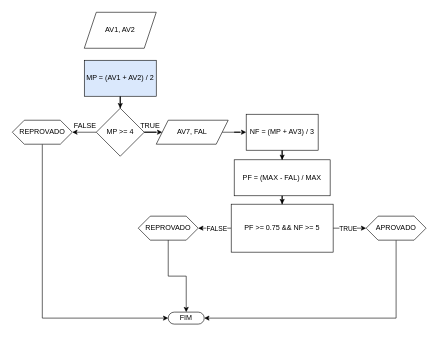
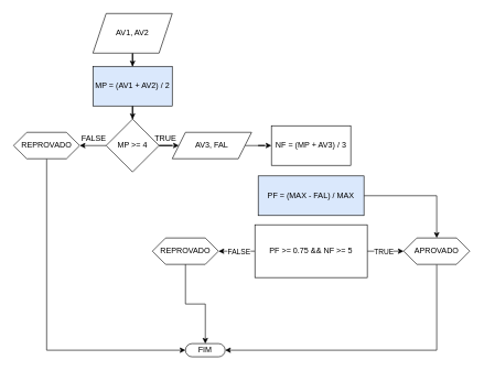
+ <mxCell id="2" value="" style="edgeStyle=orthogonalEdgeStyle;rounded=0;orthogonalLoop=1;jettySize=auto;html=1;" edge="1" parent="1" source="3" target="5"><mxGeometry relative="1" as="geometry" /></mxCell>
- <mxCell id="10" value="AV7, FAL" style="shape=parallelogram;perimeter=parallelogramPerimeter;whiteSpace=wrap;html=1;fixedSize=1;" vertex="1" parent="1"><mxGeometry x="260" y="200" width="120" height="40" as="geometry" /></mxCell>
+ <mxCell id="10" value="AV3, FAL" style="shape=parallelogram;perimeter=parallelogramPerimeter;whiteSpace=wrap;html=1;fixedSize=1;" vertex="1" parent="1"><mxGeometry x="260" y="200" width="120" height="40" as="geometry" /></mxCell>
- <mxCell id="11" value="" style="edgeStyle=orthogonalEdgeStyle;rounded=0;orthogonalLoop=1;jettySize=auto;html=1;" edge="1" parent="1" source="12" target="14"><mxGeometry relative="1" as="geometry" /></mxCell>
- <mxCell id="14" value="PF = (MAX - FAL) / MAX" style="whiteSpace=wrap;html=1;" vertex="1" parent="1"><mxGeometry x="390" y="266" width="160" height="60" as="geometry" /></mxCell>
+ <mxCell id="14" value="PF = (MAX - FAL) / MAX" style="whiteSpace=wrap;html=1;fillColor=#dae8fc;" vertex="1" parent="1"><mxGeometry x="390" y="266" width="160" height="60" as="geometry" /></mxCell>
- <mxCell id="13" value="" style="edgeStyle=orthogonalEdgeStyle;rounded=0;orthogonalLoop=1;jettySize=auto;html=1;" edge="1" parent="1" source="14" target="19"><mxGeometry relative="1" as="geometry" /></mxCell>
+ <mxCell id="13" value="" style="edgeStyle=orthogonalEdgeStyle;rounded=0;orthogonalLoop=1;jettySize=auto;html=1;" edge="1" parent="1" source="14" target="21"><mxGeometry relative="1" as="geometry" /></mxCell>
